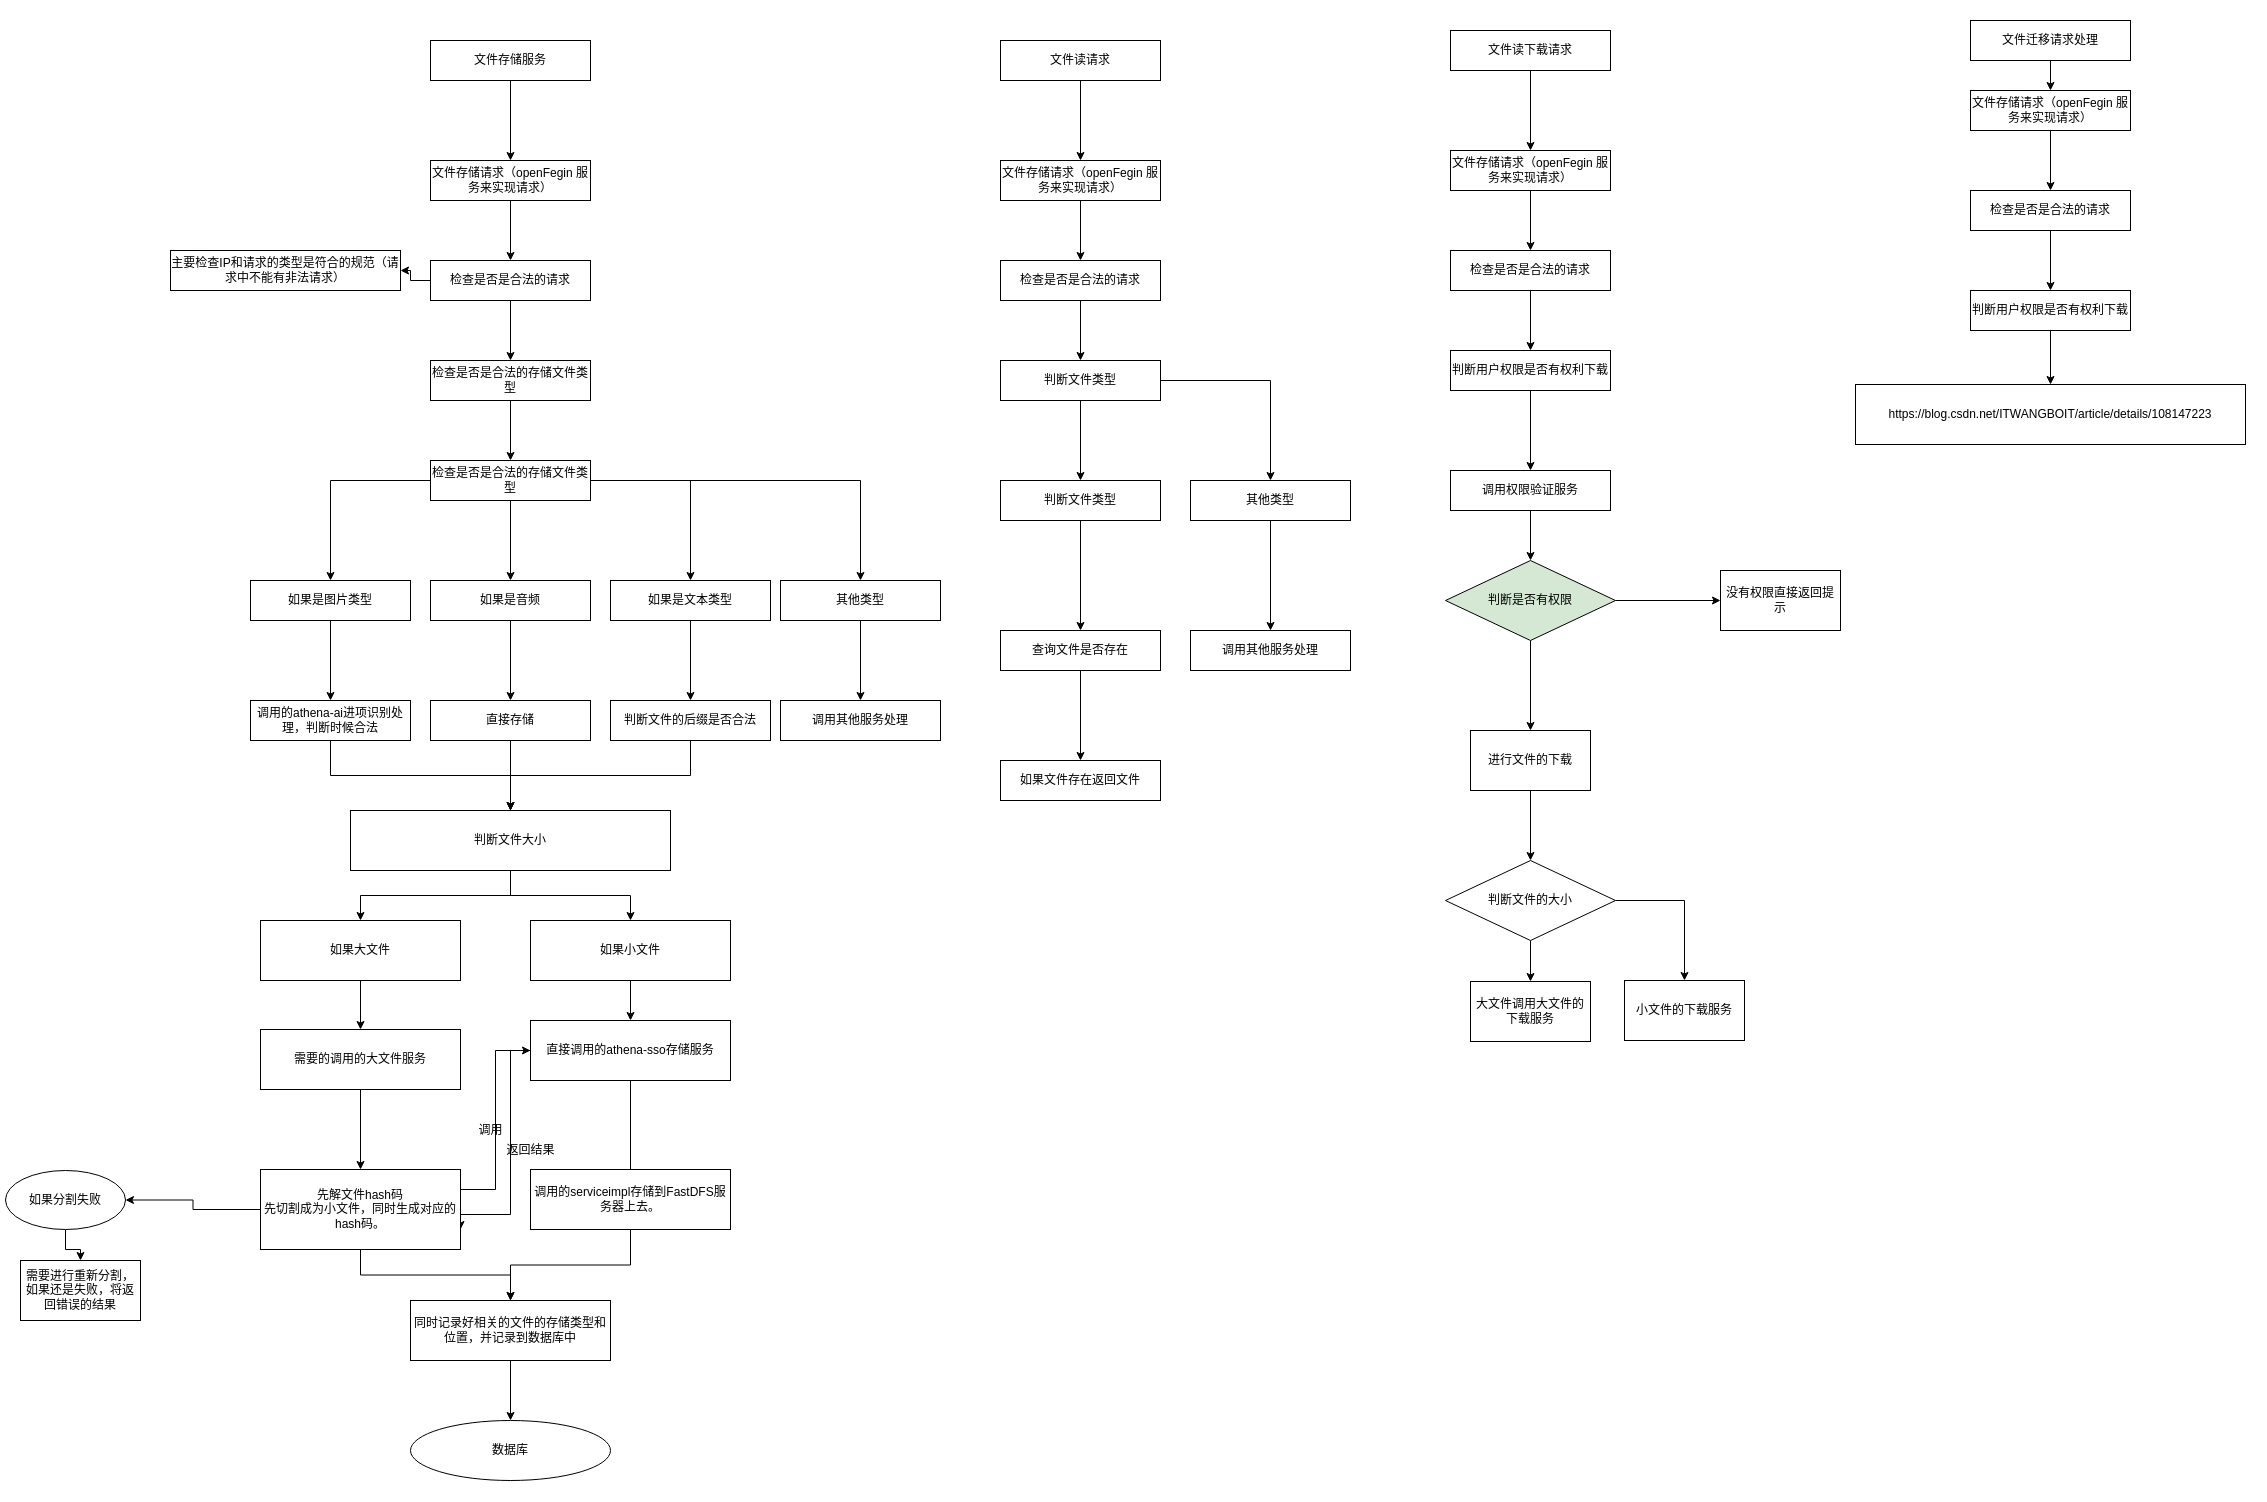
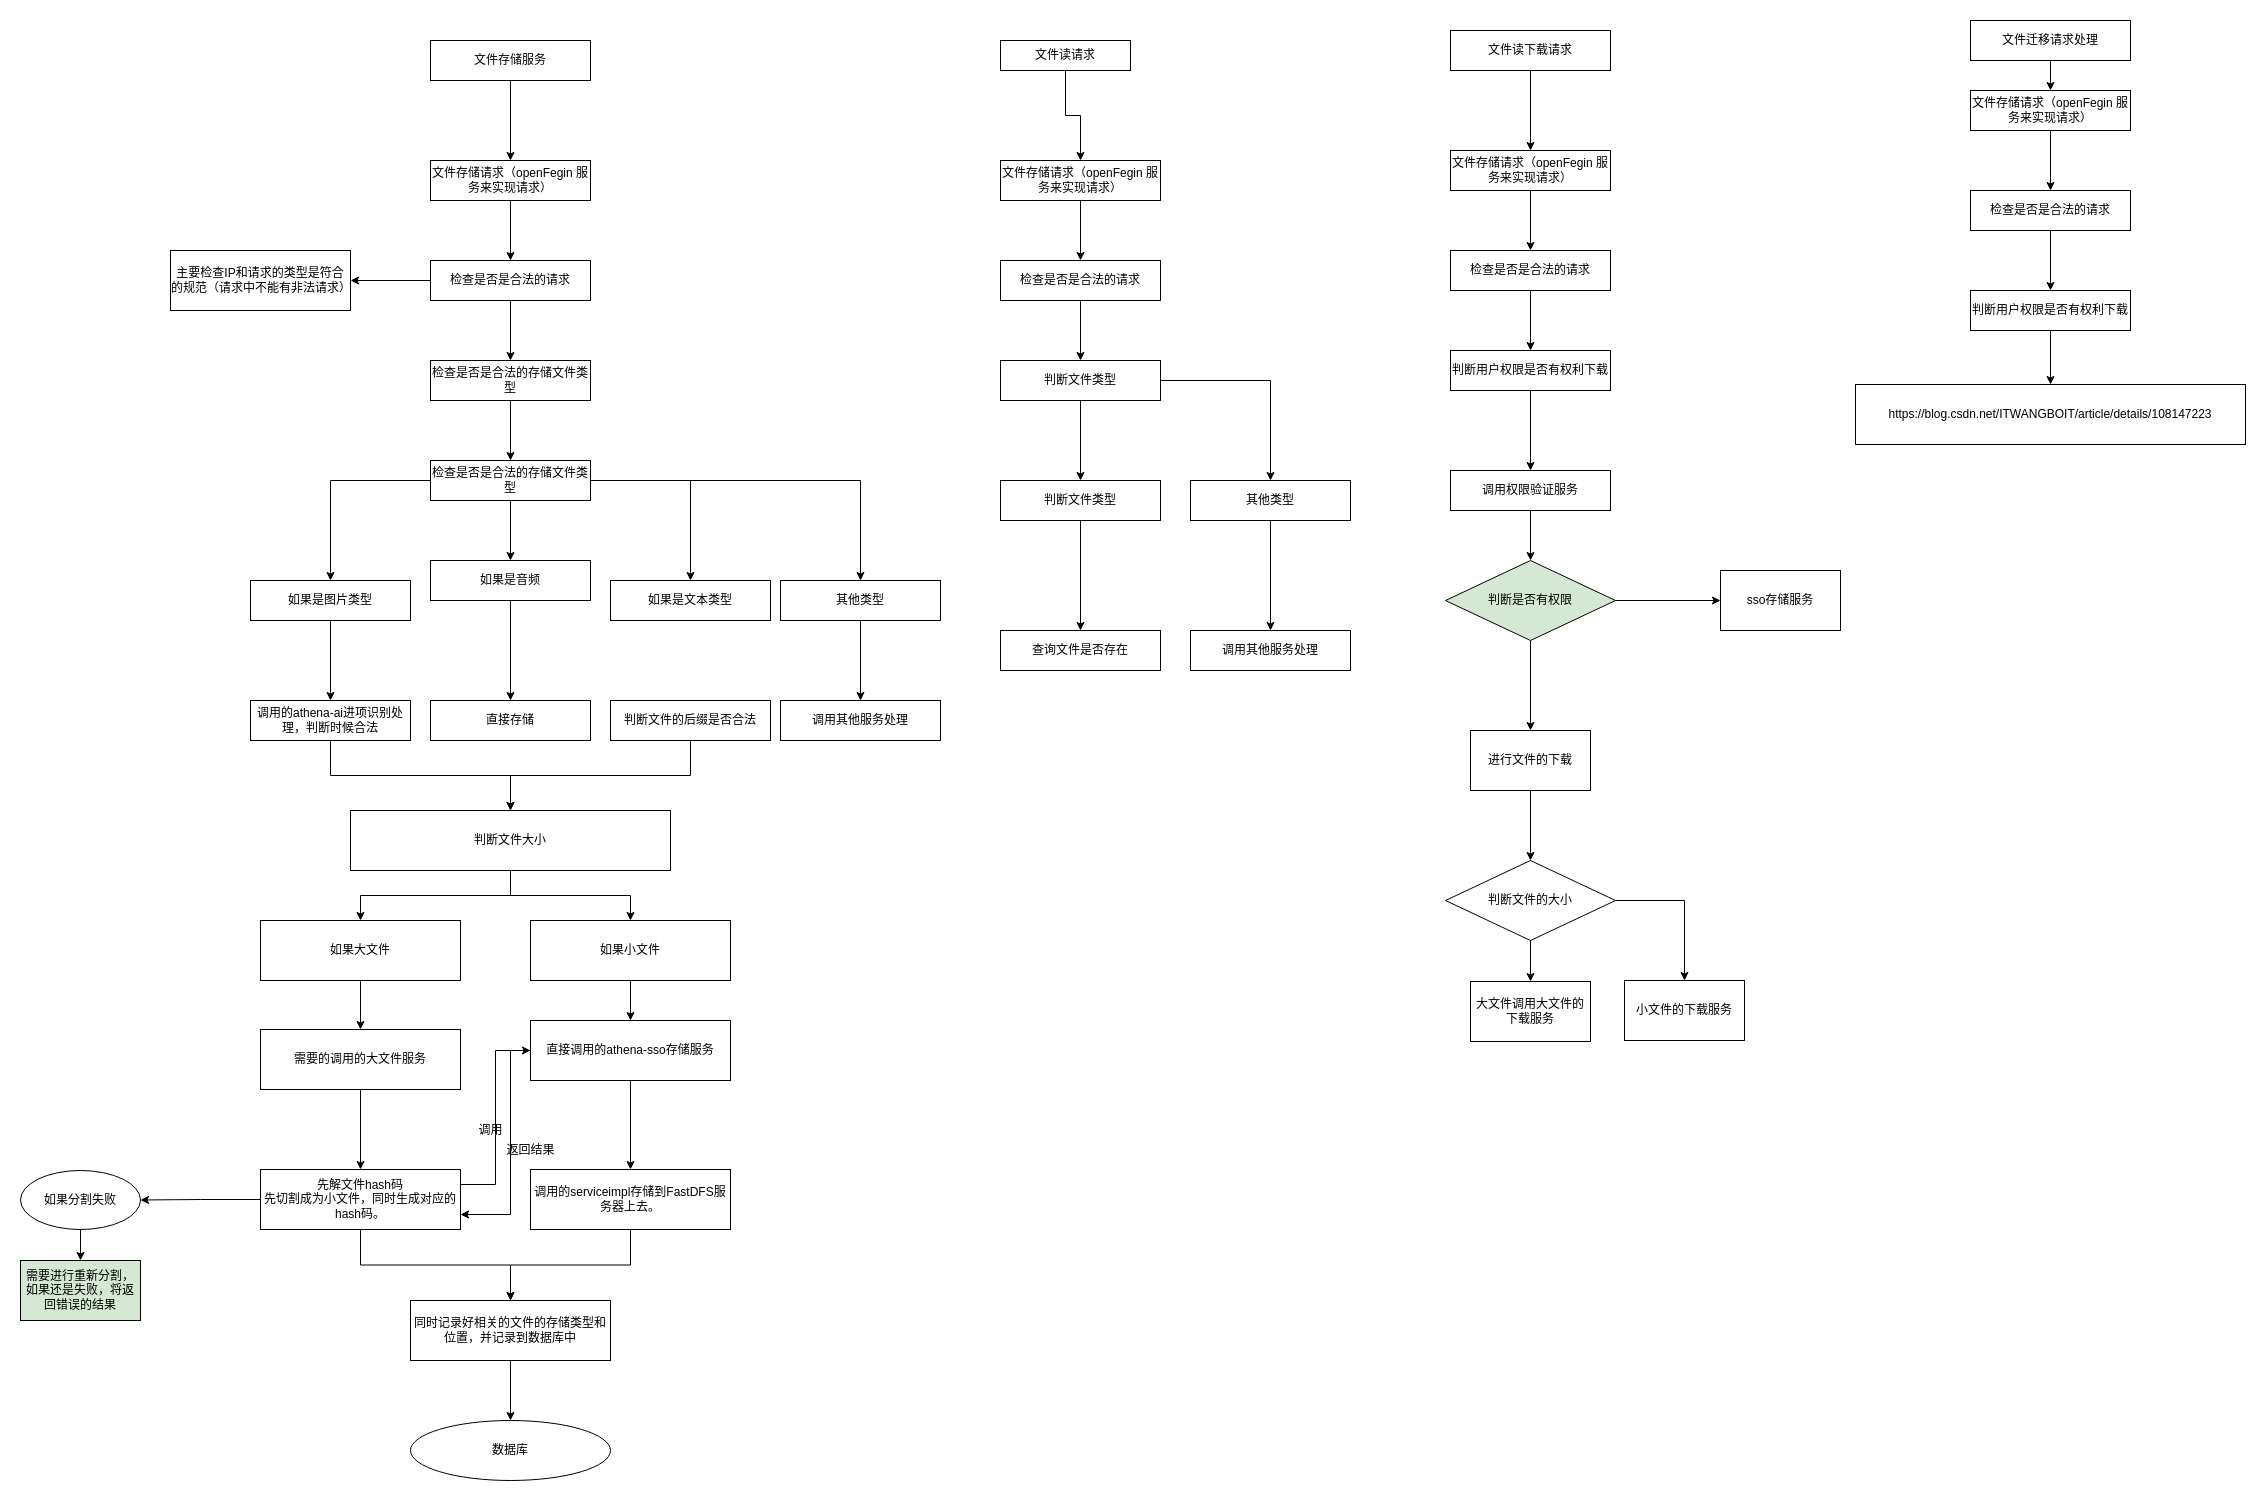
- <mxCell id="56" value="文件读请求" style="whiteSpace=wrap;html=1;" vertex="1" parent="1"><mxGeometry x="1000" y="40" width="160" height="40" as="geometry" /></mxCell>
+ <mxCell id="56" value="文件读请求" style="whiteSpace=wrap;html=1;" vertex="1" parent="1"><mxGeometry x="1000" y="40" width="130" height="30" as="geometry" /></mxCell>
- <mxCell id="54" value="主要检查IP和请求的类型是符合的规范（请求中不能有非法请求）" style="rounded=0;whiteSpace=wrap;html=1;" vertex="1" parent="1"><mxGeometry x="170" y="250" width="230" height="40" as="geometry" /></mxCell>
+ <mxCell id="54" value="主要检查IP和请求的类型是符合的规范（请求中不能有非法请求）" style="rounded=0;whiteSpace=wrap;html=1;" vertex="1" parent="1"><mxGeometry x="170" y="250" width="180" height="60" as="geometry" /></mxCell>
- <mxCell id="19" value="如果是音频" style="rounded=0;whiteSpace=wrap;html=1;" vertex="1" parent="1"><mxGeometry x="430" y="580" width="160" height="40" as="geometry" /></mxCell>
+ <mxCell id="19" value="如果是音频" style="rounded=0;whiteSpace=wrap;html=1;" vertex="1" parent="1"><mxGeometry x="430" y="560" width="160" height="40" as="geometry" /></mxCell>
- <mxCell id="90" value="没有权限直接返回提示" style="whiteSpace=wrap;html=1;rounded=0;" vertex="1" parent="1"><mxGeometry x="1720" y="570" width="120" height="60" as="geometry" /></mxCell>
+ <mxCell id="90" value="sso存储服务" style="whiteSpace=wrap;html=1;rounded=0;" vertex="1" parent="1"><mxGeometry x="1720" y="570" width="120" height="60" as="geometry" /></mxCell>
- <mxCell id="16" value="" style="edgeStyle=orthogonalEdgeStyle;rounded=0;orthogonalLoop=1;jettySize=auto;html=1;" edge="1" parent="1" source="17" target="25"><mxGeometry relative="1" as="geometry" /></mxCell>
- <mxCell id="72" value="" style="edgeStyle=orthogonalEdgeStyle;rounded=0;orthogonalLoop=1;jettySize=auto;html=1;" edge="1" parent="1" source="73" target="74"><mxGeometry relative="1" as="geometry" /></mxCell>
- <mxCell id="22" style="edgeStyle=orthogonalEdgeStyle;rounded=0;orthogonalLoop=1;jettySize=auto;html=1;entryX=0.5;entryY=0;entryDx=0;entryDy=0;" edge="1" parent="1" source="23" target="28"><mxGeometry relative="1" as="geometry" /></mxCell>
- <mxCell id="74" value="如果文件存在返回文件" style="rounded=0;whiteSpace=wrap;html=1;" vertex="1" parent="1"><mxGeometry x="1000" y="760" width="160" height="40" as="geometry" /></mxCell>
- <mxCell id="33" value="" style="edgeStyle=orthogonalEdgeStyle;rounded=0;orthogonalLoop=1;jettySize=auto;html=1;endArrow=none;" edge="1" parent="1" source="35" target="39"><mxGeometry relative="1" as="geometry" /></mxCell>
+ <mxCell id="33" value="" style="edgeStyle=orthogonalEdgeStyle;rounded=0;orthogonalLoop=1;jettySize=auto;html=1;" edge="1" parent="1" source="35" target="39"><mxGeometry relative="1" as="geometry" /></mxCell>
- <mxCell id="49" value="如果分割失败" style="ellipse;whiteSpace=wrap;html=1;rounded=0;" vertex="1" parent="1"><mxGeometry x="5" y="1170" width="120" height="59" as="geometry" /></mxCell>
+ <mxCell id="49" value="如果分割失败" style="ellipse;whiteSpace=wrap;html=1;rounded=0;" vertex="1" parent="1"><mxGeometry x="20" y="1170" width="120" height="59" as="geometry" /></mxCell>
- <mxCell id="45" value="&lt;div&gt;先解文件hash码&lt;/div&gt;&lt;div&gt;先切割成为小文件，同时生成对应的hash码。&lt;/div&gt;" style="whiteSpace=wrap;html=1;rounded=0;" vertex="1" parent="1"><mxGeometry x="260" y="1169" width="200" height="80" as="geometry" /></mxCell>
+ <mxCell id="45" value="&lt;div&gt;先解文件hash码&lt;/div&gt;&lt;div&gt;先切割成为小文件，同时生成对应的hash码。&lt;/div&gt;" style="whiteSpace=wrap;html=1;rounded=0;" vertex="1" parent="1"><mxGeometry x="260" y="1169" width="200" height="60" as="geometry" /></mxCell>
- <mxCell id="50" value="需要进行重新分割，如果还是失败，将返回错误的结果" style="rounded=0;whiteSpace=wrap;html=1;" vertex="1" parent="1"><mxGeometry x="20" y="1260" width="120" height="60" as="geometry" /></mxCell>
+ <mxCell id="50" value="需要进行重新分割，如果还是失败，将返回错误的结果" style="rounded=0;whiteSpace=wrap;html=1;fillColor=#d5e8d4;" vertex="1" parent="1"><mxGeometry x="20" y="1260" width="120" height="60" as="geometry" /></mxCell>
